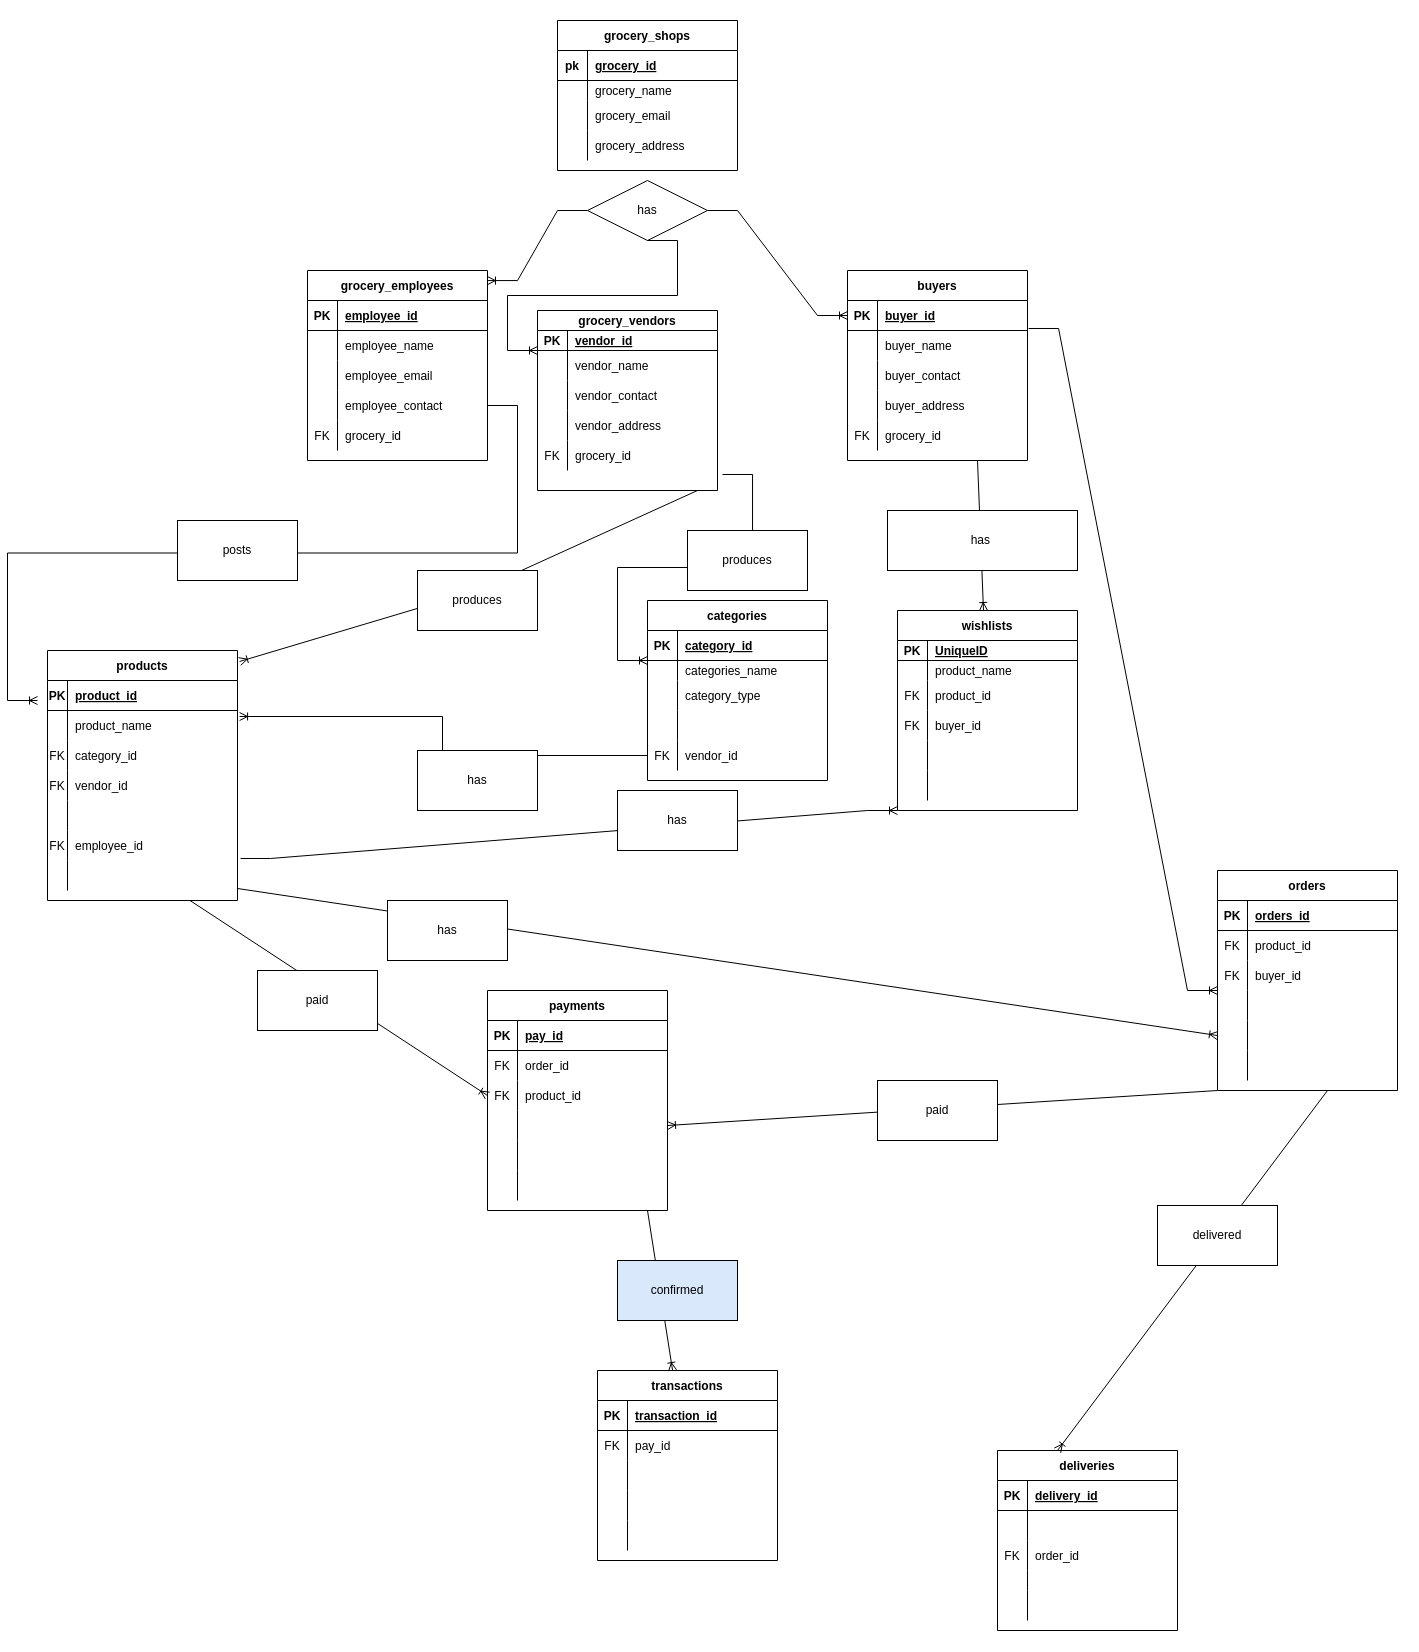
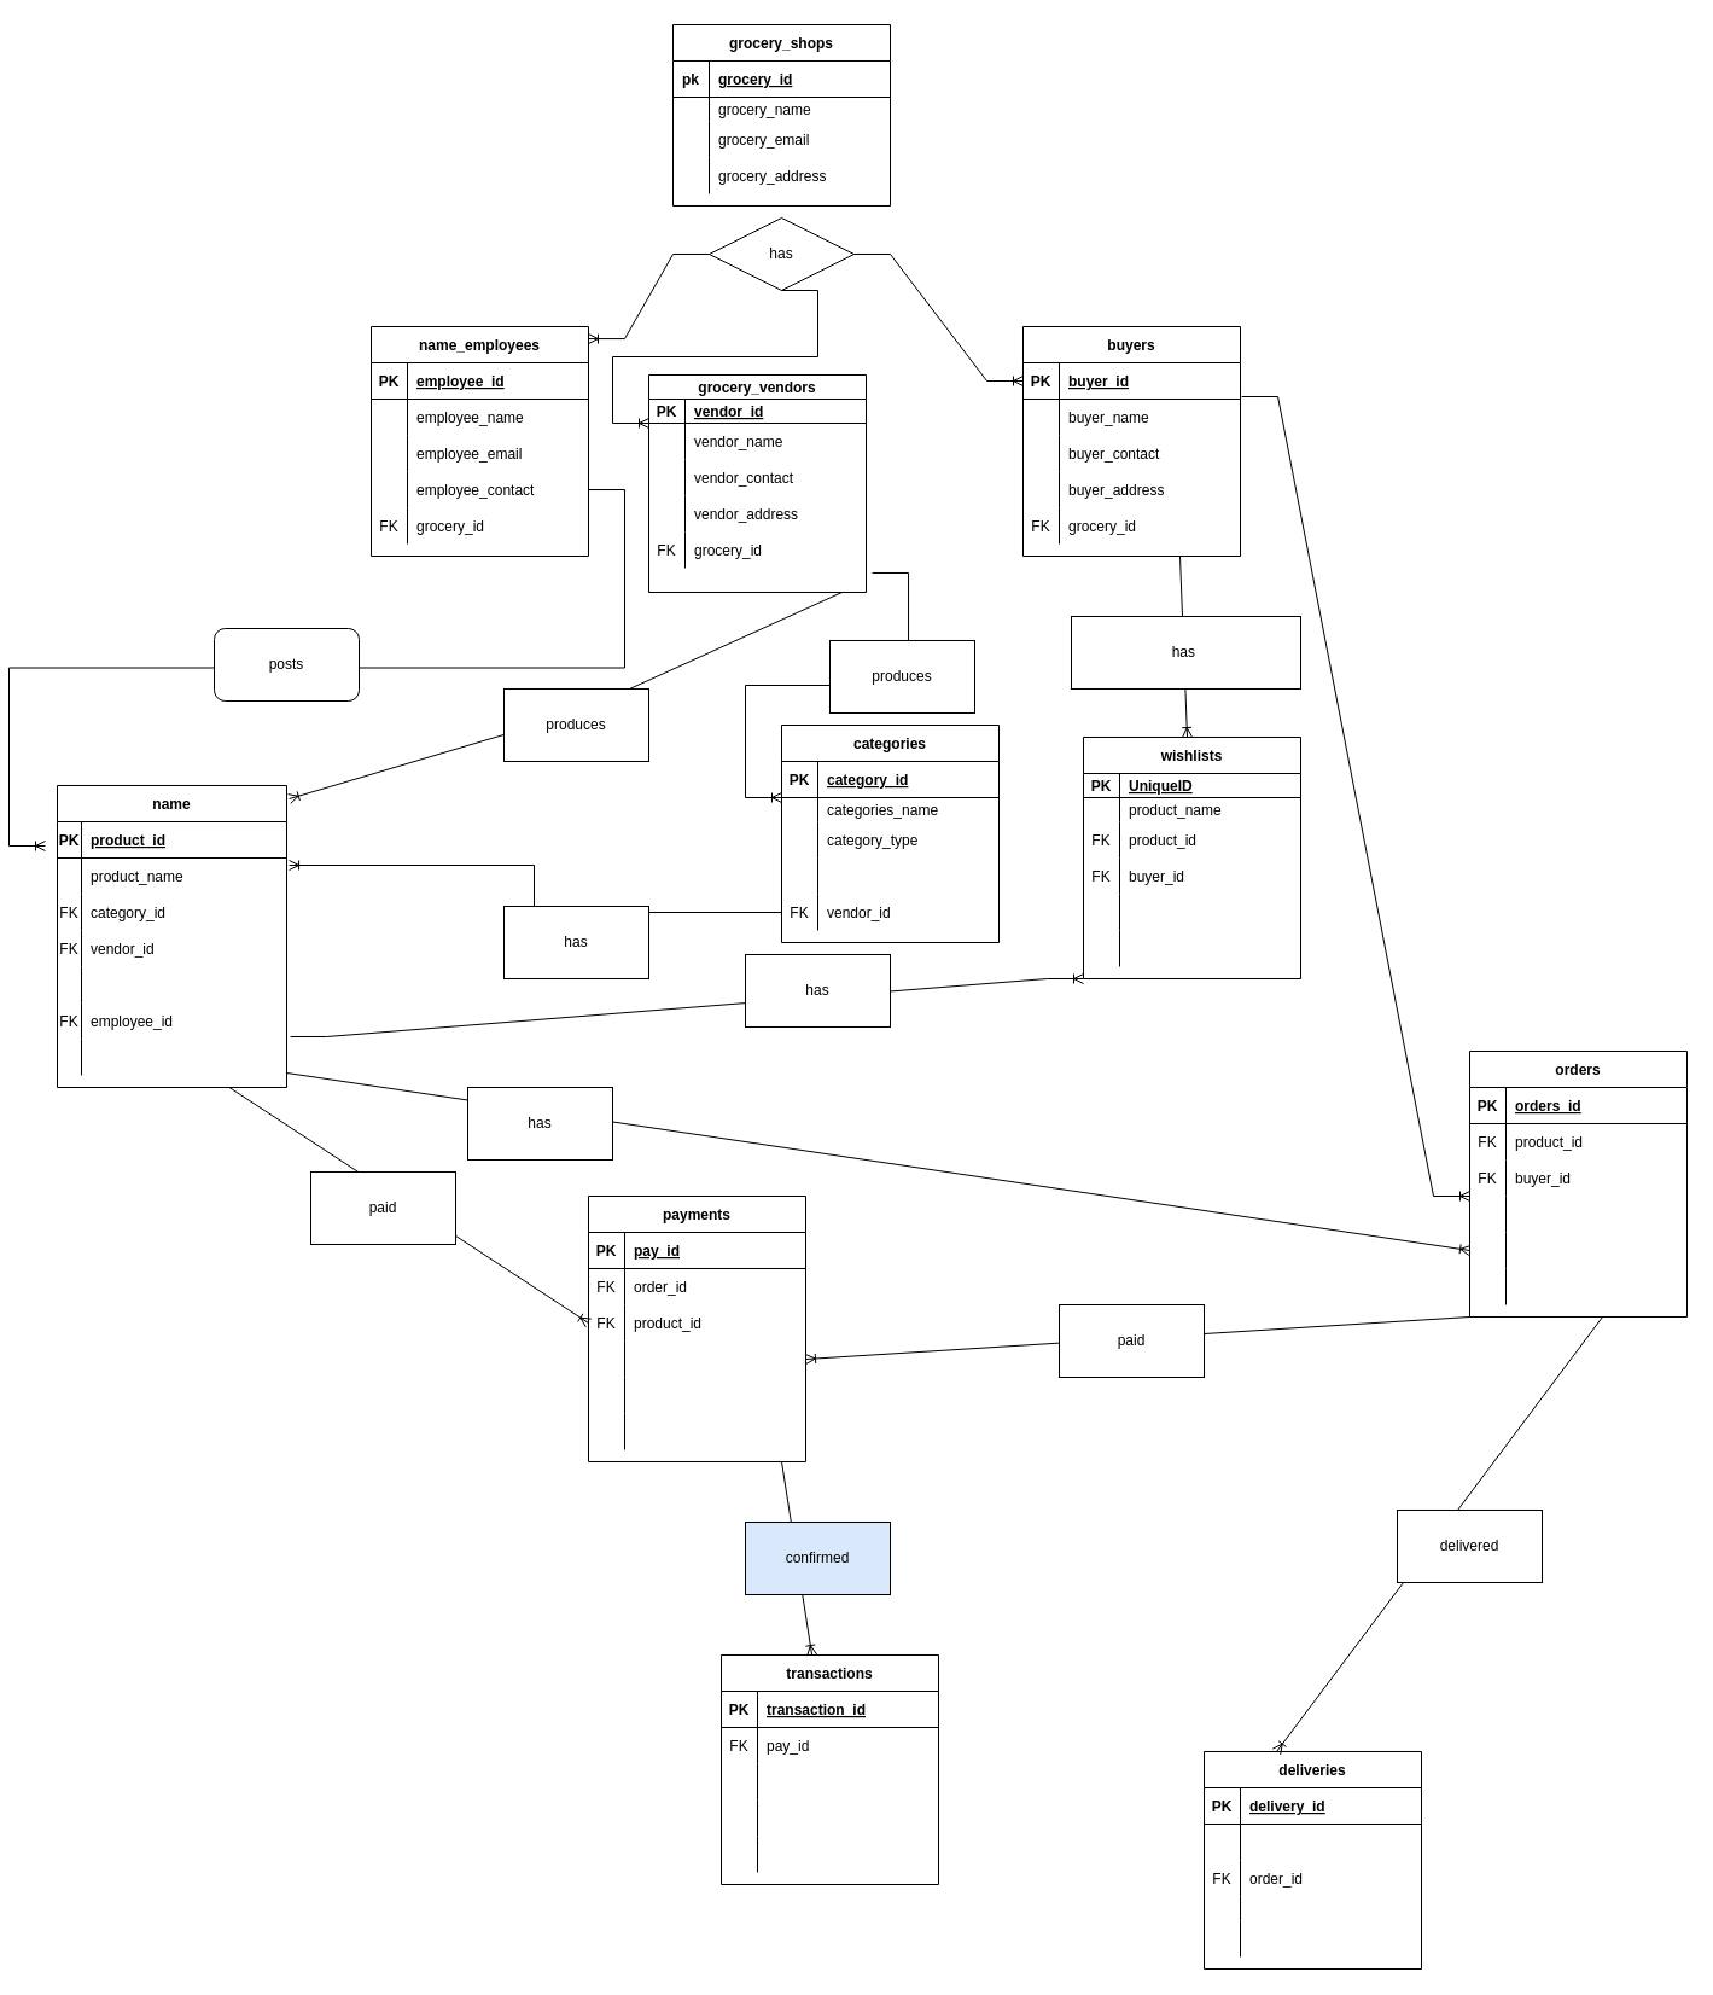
- <mxCell id="15" value="grocery_employees" style="shape=table;startSize=30;container=1;collapsible=1;childLayout=tableLayout;fixedRows=1;rowLines=0;fontStyle=1;align=center;resizeLast=1;" parent="1" vertex="1"><mxGeometry x="290" y="270" width="180" height="190" as="geometry" /></mxCell>
+ <mxCell id="15" value="name_employees" style="shape=table;startSize=30;container=1;collapsible=1;childLayout=tableLayout;fixedRows=1;rowLines=0;fontStyle=1;align=center;resizeLast=1;" parent="1" vertex="1"><mxGeometry x="290" y="270" width="180" height="190" as="geometry" /></mxCell>
- <mxCell id="132" value="posts" style="whiteSpace=wrap;html=1;" parent="1" vertex="1"><mxGeometry x="160" y="520" width="120" height="60" as="geometry" /></mxCell>
+ <mxCell id="132" value="posts" style="whiteSpace=wrap;html=1;rounded=1;" parent="1" vertex="1"><mxGeometry x="160" y="520" width="120" height="60" as="geometry" /></mxCell>
- <mxCell id="84" value="products" style="shape=table;startSize=30;container=1;collapsible=1;childLayout=tableLayout;fixedRows=1;rowLines=0;fontStyle=1;align=center;resizeLast=1;" parent="1" vertex="1"><mxGeometry x="30" y="650" width="190" height="250" as="geometry" /></mxCell>
+ <mxCell id="84" value="name" style="shape=table;startSize=30;container=1;collapsible=1;childLayout=tableLayout;fixedRows=1;rowLines=0;fontStyle=1;align=center;resizeLast=1;" parent="1" vertex="1"><mxGeometry x="30" y="650" width="190" height="250" as="geometry" /></mxCell>
- <mxCell id="216" value="delivered" style="whiteSpace=wrap;html=1;" parent="1" vertex="1"><mxGeometry x="1140" y="1205" width="120" height="60" as="geometry" /></mxCell>
+ <mxCell id="216" value="delivered" style="whiteSpace=wrap;html=1;" parent="1" vertex="1"><mxGeometry x="1140" y="1250" width="120" height="60" as="geometry" /></mxCell>
